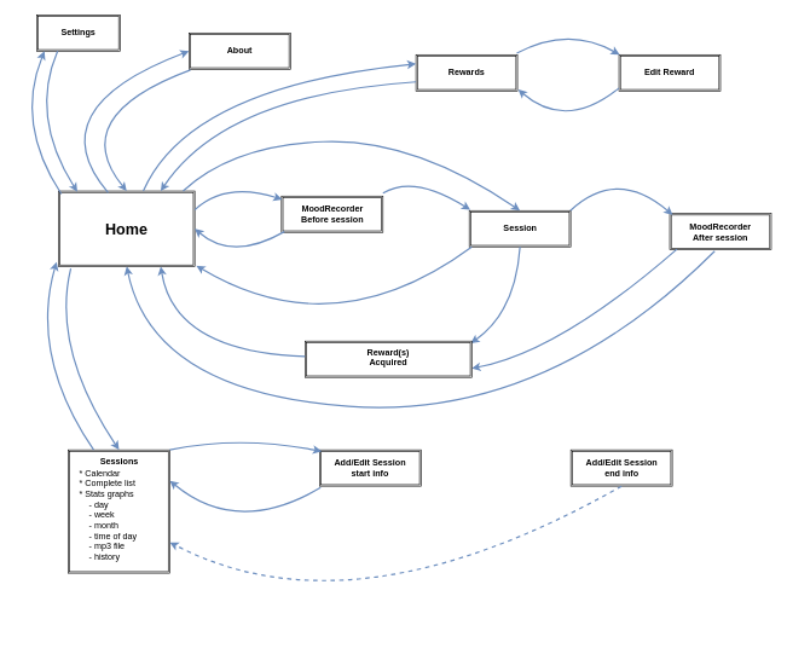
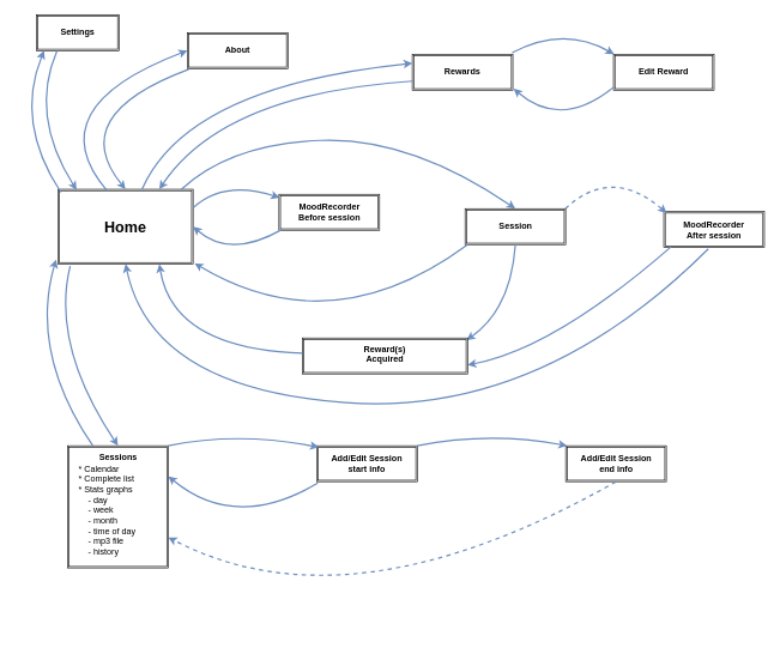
- <mxCell id="8" value="" style="endArrow=classic;html=1;strokeWidth=2;fontColor=#82B366;curved=1;exitX=1;exitY=-0.08;exitDx=0;exitDy=0;exitPerimeter=0;fillColor=#dae8fc;strokeColor=#6c8ebf;verticalAlign=middle;entryX=0.011;entryY=-0.02;entryDx=0;entryDy=0;entryPerimeter=0;" edge="1" parent="1" source="6" target="4"><mxGeometry width="50" height="50" relative="1" as="geometry"><mxPoint x="97" y="506" as="sourcePoint" /><mxPoint x="682" y="290" as="targetPoint" /><Array as="points"><mxPoint x="570" y="240" /></Array></mxGeometry></mxCell>
- <mxCell id="9" value="" style="endArrow=classic;html=1;strokeWidth=2;fontColor=#82B366;curved=1;exitX=0.996;exitY=0;exitDx=0;exitDy=0;entryX=0.029;entryY=0.04;entryDx=0;entryDy=0;fillColor=#dae8fc;strokeColor=#6c8ebf;verticalAlign=middle;exitPerimeter=0;entryPerimeter=0;" edge="1" parent="1" source="4" target="7"><mxGeometry width="50" height="50" relative="1" as="geometry"><mxPoint x="97" y="506" as="sourcePoint" /><mxPoint x="143.3" y="509.4" as="targetPoint" /><Array as="points"><mxPoint x="850" y="230" /></Array></mxGeometry></mxCell>
+ <mxCell id="9" value="" style="endArrow=classic;html=1;strokeWidth=2;fontColor=#82B366;curved=1;exitX=0.996;exitY=0;exitDx=0;exitDy=0;entryX=0.029;entryY=0.04;entryDx=0;entryDy=0;fillColor=#dae8fc;strokeColor=#6c8ebf;verticalAlign=middle;exitPerimeter=0;entryPerimeter=0;dashed=1;" edge="1" parent="1" source="4" target="7"><mxGeometry width="50" height="50" relative="1" as="geometry"><mxPoint x="97" y="506" as="sourcePoint" /><mxPoint x="143.3" y="509.4" as="targetPoint" /><Array as="points"><mxPoint x="850" y="230" /></Array></mxGeometry></mxCell>
+ <mxCell id="24" value="" style="endArrow=classic;html=1;strokeWidth=2;fontColor=#82B366;curved=1;entryX=0.014;entryY=0;entryDx=0;entryDy=0;fillColor=#dae8fc;strokeColor=#6c8ebf;exitX=1;exitY=0;exitDx=0;exitDy=0;entryPerimeter=0;exitPerimeter=0;" edge="1" parent="1" source="22" target="23"><mxGeometry width="50" height="50" relative="1" as="geometry"><mxPoint x="306.5" y="690" as="sourcePoint" /><mxPoint x="112.8" y="754.4" as="targetPoint" /><Array as="points"><mxPoint x="680" y="600" /></Array></mxGeometry></mxCell>
